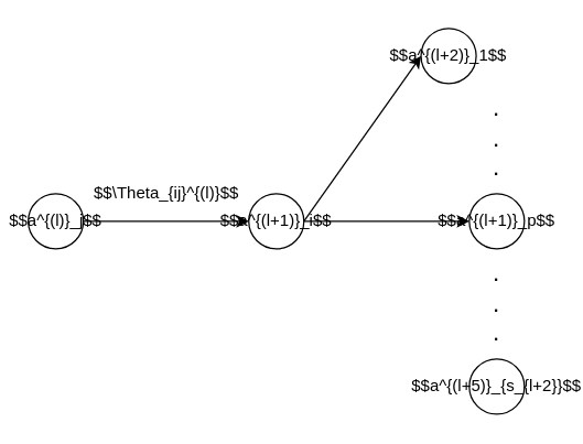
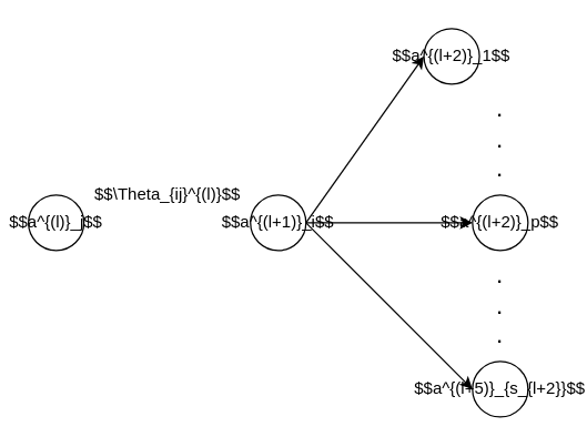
- <mxCell id="6" style="edgeStyle=orthogonalEdgeStyle;rounded=0;orthogonalLoop=1;jettySize=auto;html=1;exitX=1;exitY=0.5;exitDx=0;exitDy=0;entryX=0;entryY=0.5;entryDx=0;entryDy=0;" edge="1" parent="1" source="7" target="3"><mxGeometry relative="1" as="geometry" /></mxCell>
- <mxCell id="4" value="$$a^{(l+1)}_p$$" style="ellipse;whiteSpace=wrap;html=1;aspect=fixed;" vertex="1" parent="1"><mxGeometry x="340" y="140" width="40" height="40" as="geometry" /></mxCell>
+ <mxCell id="4" value="$$a^{(l+2)}_p$$" style="ellipse;whiteSpace=wrap;html=1;aspect=fixed;" vertex="1" parent="1"><mxGeometry x="340" y="140" width="40" height="40" as="geometry" /></mxCell>
+ <mxCell id="13" value="" style="endArrow=classic;html=1;exitX=1;exitY=0.5;exitDx=0;exitDy=0;entryX=0;entryY=0.5;entryDx=0;entryDy=0;" edge="1" parent="1" source="3" target="9"><mxGeometry width="50" height="50" relative="1" as="geometry"><mxPoint x="300" y="370" as="sourcePoint" /><mxPoint x="350" y="320" as="targetPoint" /></mxGeometry></mxCell>
